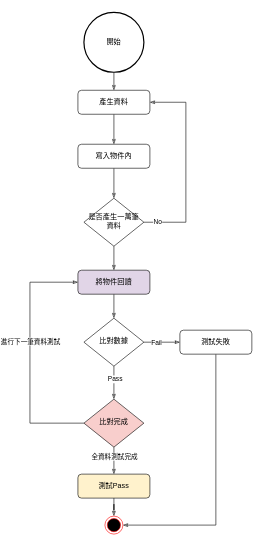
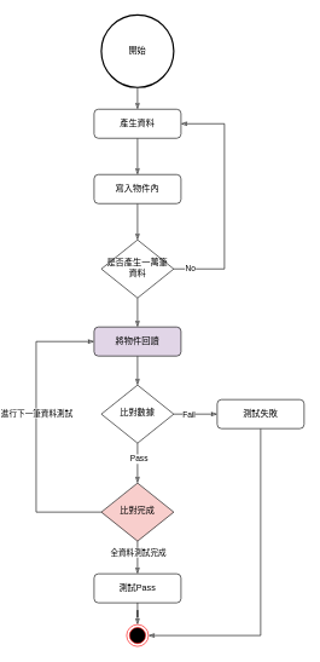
- <mxCell id="25" value="測試Pass" style="rounded=1;whiteSpace=wrap;html=1;fontSize=12;glass=0;strokeWidth=1;shadow=0;fillColor=#fff2cc;" vertex="1" parent="1"><mxGeometry x="100" y="790" width="120" height="40" as="geometry" /></mxCell>
+ <mxCell id="25" value="測試Pass" style="rounded=1;whiteSpace=wrap;html=1;fontSize=12;glass=0;strokeWidth=1;shadow=0;" vertex="1" parent="1"><mxGeometry x="100" y="790" width="120" height="40" as="geometry" /></mxCell>
